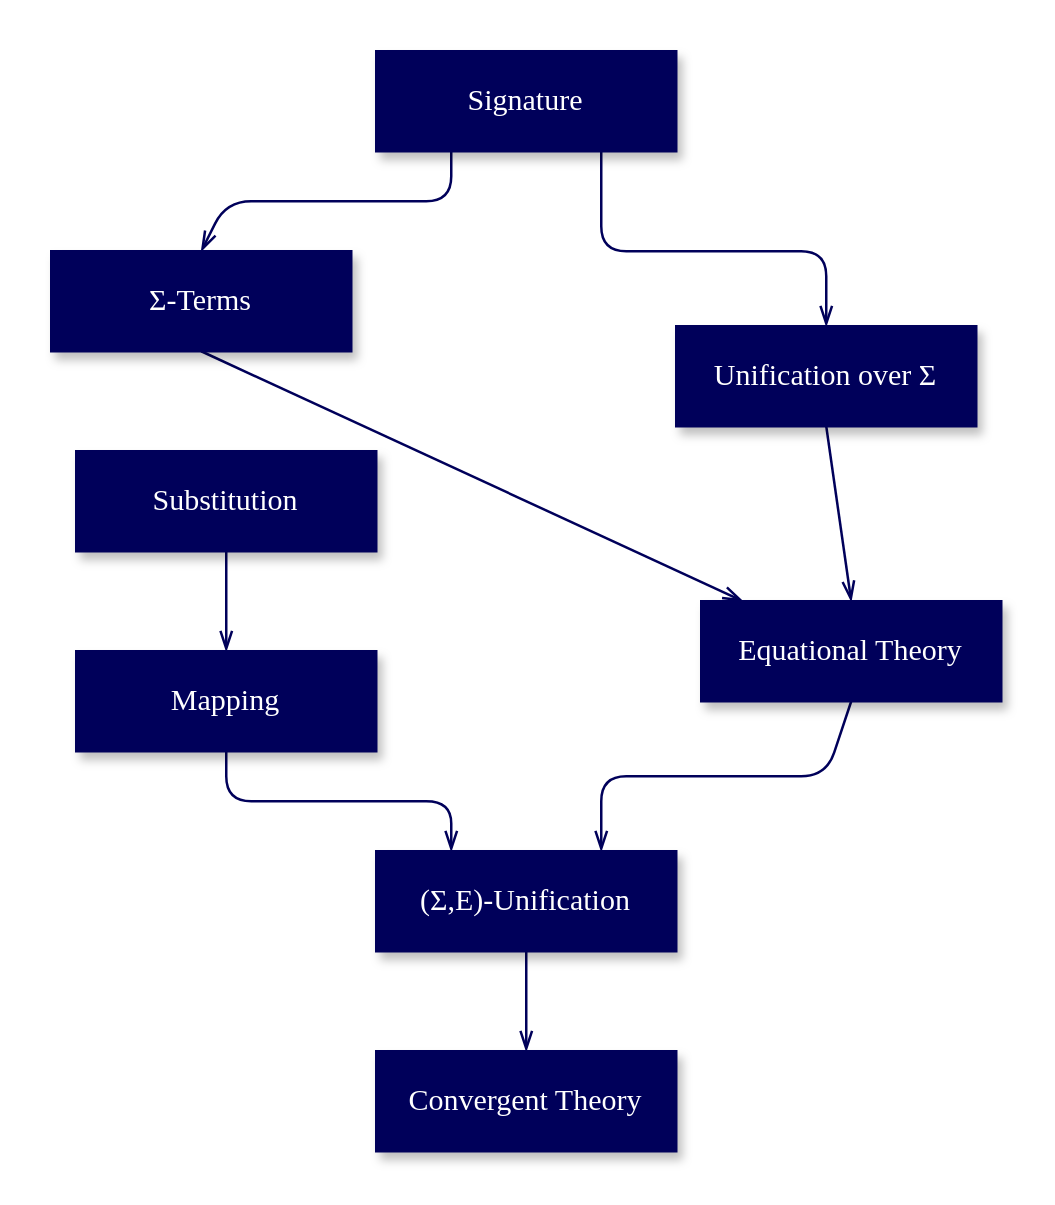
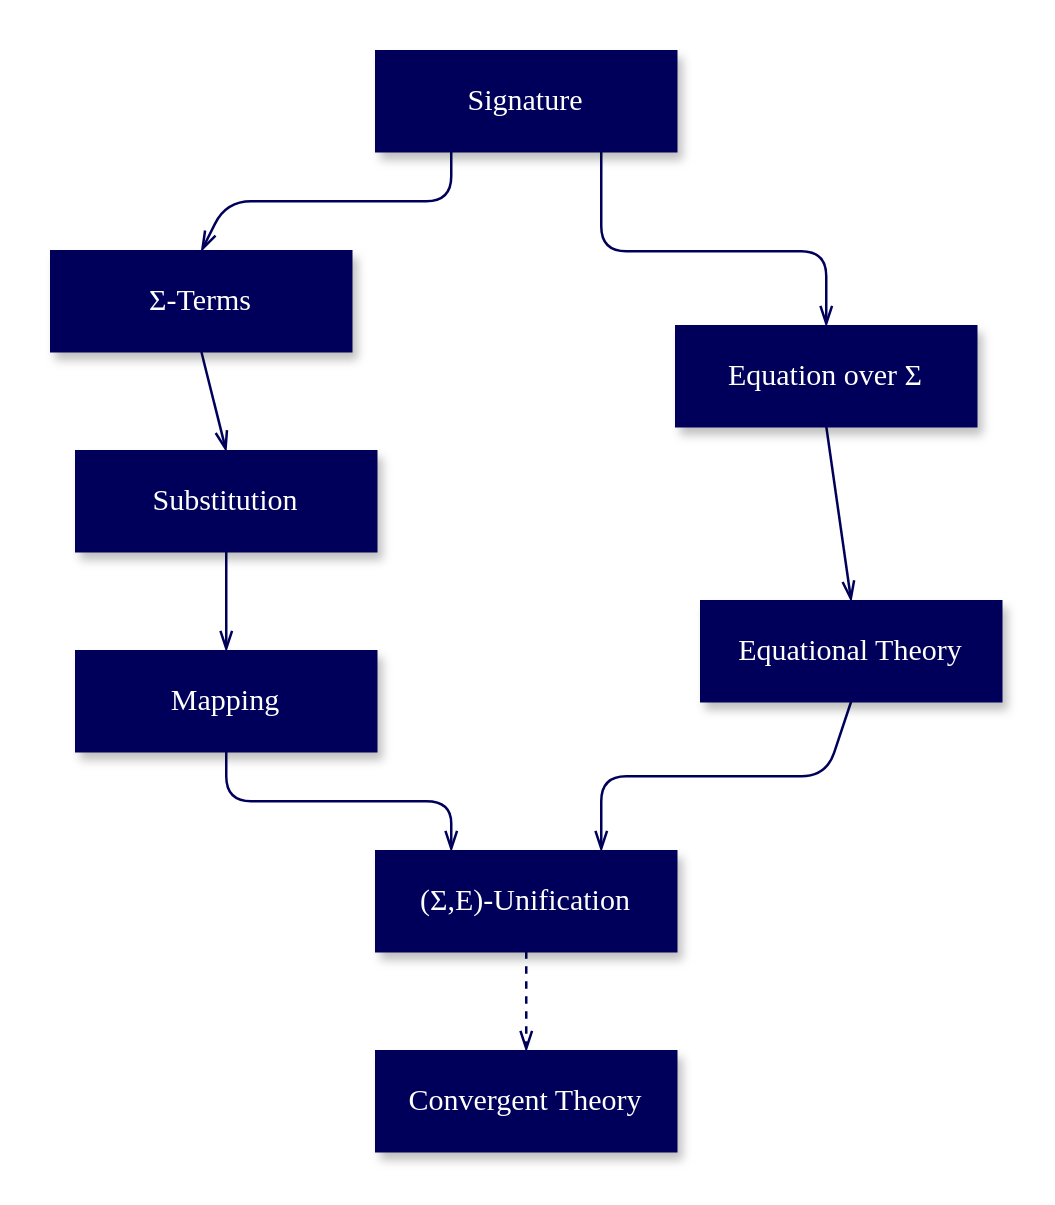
- <mxCell id="12" value="&lt;span style=&quot;caret-color: rgb(232, 234, 237); text-align: left;&quot;&gt;Unification over Σ&lt;/span&gt;" style="rounded=0;whiteSpace=wrap;html=1;fontFamily=CMU;fontSource=https%3A%2F%2Ffonts.googleapis.com%2Fcss%3Ffamily%3DCMU;labelBackgroundColor=none;fillColor=#00005A;strokeColor=#00005A;fontColor=#FFFFFF;shadow=1;" parent="1" vertex="1"><mxGeometry x="270" y="130" width="120" height="40" as="geometry" /></mxCell>
+ <mxCell id="12" value="&lt;span style=&quot;caret-color: rgb(232, 234, 237); text-align: left;&quot;&gt;Equation over Σ&lt;/span&gt;" style="rounded=0;whiteSpace=wrap;html=1;fontFamily=CMU;fontSource=https%3A%2F%2Ffonts.googleapis.com%2Fcss%3Ffamily%3DCMU;labelBackgroundColor=none;fillColor=#00005A;strokeColor=#00005A;fontColor=#FFFFFF;shadow=1;" parent="1" vertex="1"><mxGeometry x="270" y="130" width="120" height="40" as="geometry" /></mxCell>
- <mxCell id="5" style="edgeStyle=none;html=1;exitX=0.5;exitY=1;exitDx=0;exitDy=0;fontFamily=CMU;fontSize=12;fontSource=https%3A%2F%2Ffonts.googleapis.com%2Fcss%3Ffamily%3DCMU;fontColor=#00005A;labelBackgroundColor=none;fillColor=none;strokeColor=#00005A;endArrow=openThin;endFill=0;" parent="1" source="6" target="14" edge="1"><mxGeometry relative="1" as="geometry" /></mxCell>
+ <mxCell id="5" style="edgeStyle=none;html=1;exitX=0.5;exitY=1;exitDx=0;exitDy=0;entryX=0.5;entryY=0;entryDx=0;entryDy=0;fontFamily=CMU;fontSize=12;fontSource=https%3A%2F%2Ffonts.googleapis.com%2Fcss%3Ffamily%3DCMU;fontColor=#00005A;labelBackgroundColor=none;fillColor=none;strokeColor=#00005A;endArrow=openThin;endFill=0;" parent="1" source="6" target="8" edge="1"><mxGeometry relative="1" as="geometry" /></mxCell>
- <mxCell id="15" style="edgeStyle=none;html=1;exitX=0.5;exitY=1;exitDx=0;exitDy=0;entryX=0.5;entryY=0;entryDx=0;entryDy=0;fontFamily=CMU;fontSize=12;fontSource=https%3A%2F%2Ffonts.googleapis.com%2Fcss%3Ffamily%3DCMU;fontColor=#00005A;labelBackgroundColor=none;fillColor=none;strokeColor=#00005A;endArrow=openThin;endFill=0;" parent="1" source="16" target="17" edge="1"><mxGeometry relative="1" as="geometry" /></mxCell>
+ <mxCell id="15" style="edgeStyle=none;html=1;exitX=0.5;exitY=1;exitDx=0;exitDy=0;entryX=0.5;entryY=0;entryDx=0;entryDy=0;fontFamily=CMU;fontSize=12;fontSource=https%3A%2F%2Ffonts.googleapis.com%2Fcss%3Ffamily%3DCMU;fontColor=#00005A;labelBackgroundColor=none;fillColor=none;strokeColor=#00005A;endArrow=openThin;endFill=0;dashed=1;" parent="1" source="16" target="17" edge="1"><mxGeometry relative="1" as="geometry" /></mxCell>
